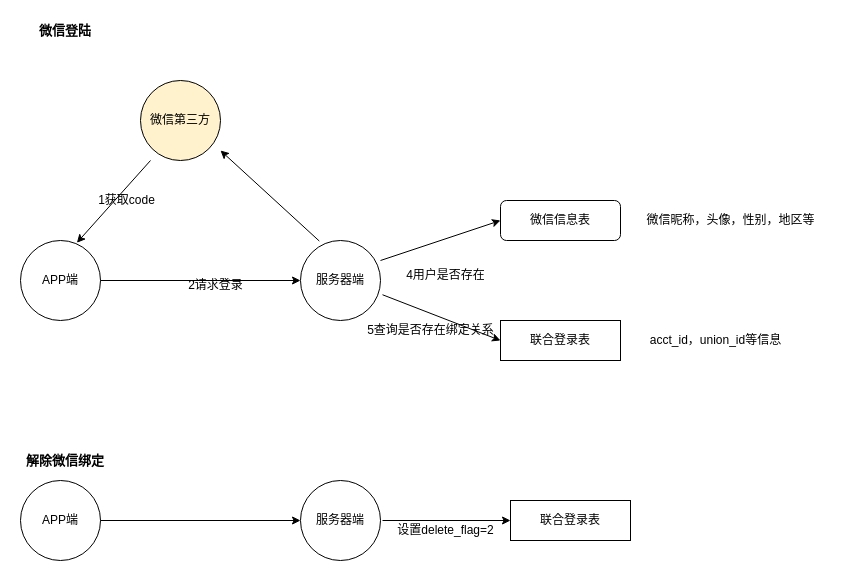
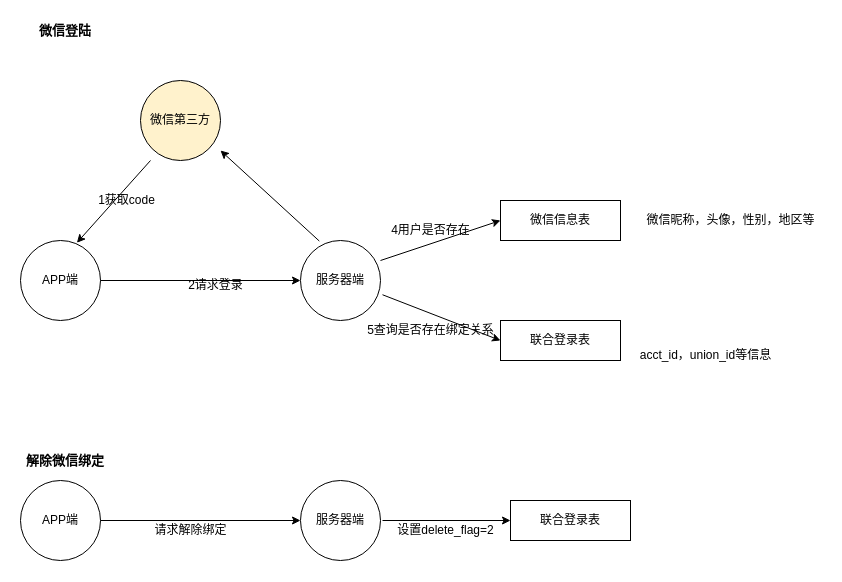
- <mxCell id="5" value="微信信息表" style="whiteSpace=wrap;html=1;rounded=1;" vertex="1" parent="1"><mxGeometry x="500" y="200" width="120" height="40" as="geometry" /></mxCell>
+ <mxCell id="5" value="微信信息表" style="rounded=0;whiteSpace=wrap;html=1;" vertex="1" parent="1"><mxGeometry x="500" y="200" width="120" height="40" as="geometry" /></mxCell>
- <mxCell id="17" value="4用户是否存在" style="text;html=1;align=center;verticalAlign=middle;resizable=0;points=[];autosize=1;" vertex="1" parent="1"><mxGeometry x="400" y="265" width="90" height="20" as="geometry" /></mxCell>
+ <mxCell id="17" value="4用户是否存在" style="text;html=1;align=center;verticalAlign=middle;resizable=0;points=[];autosize=1;" vertex="1" parent="1"><mxGeometry x="385" y="220" width="90" height="20" as="geometry" /></mxCell>
- <mxCell id="13" value="acct_id，union_id等信息" style="text;html=1;align=center;verticalAlign=middle;resizable=0;points=[];autosize=1;" vertex="1" parent="1"><mxGeometry x="640" y="330" width="150" height="20" as="geometry" /></mxCell>
+ <mxCell id="13" value="acct_id，union_id等信息" style="text;html=1;align=center;verticalAlign=middle;resizable=0;points=[];autosize=1;" vertex="1" parent="1"><mxGeometry x="630" y="345" width="150" height="20" as="geometry" /></mxCell>
+ <mxCell id="22" value="请求解除绑定" style="text;html=1;align=center;verticalAlign=middle;resizable=0;points=[];autosize=1;" vertex="1" parent="1"><mxGeometry x="145" y="520" width="90" height="20" as="geometry" /></mxCell>
